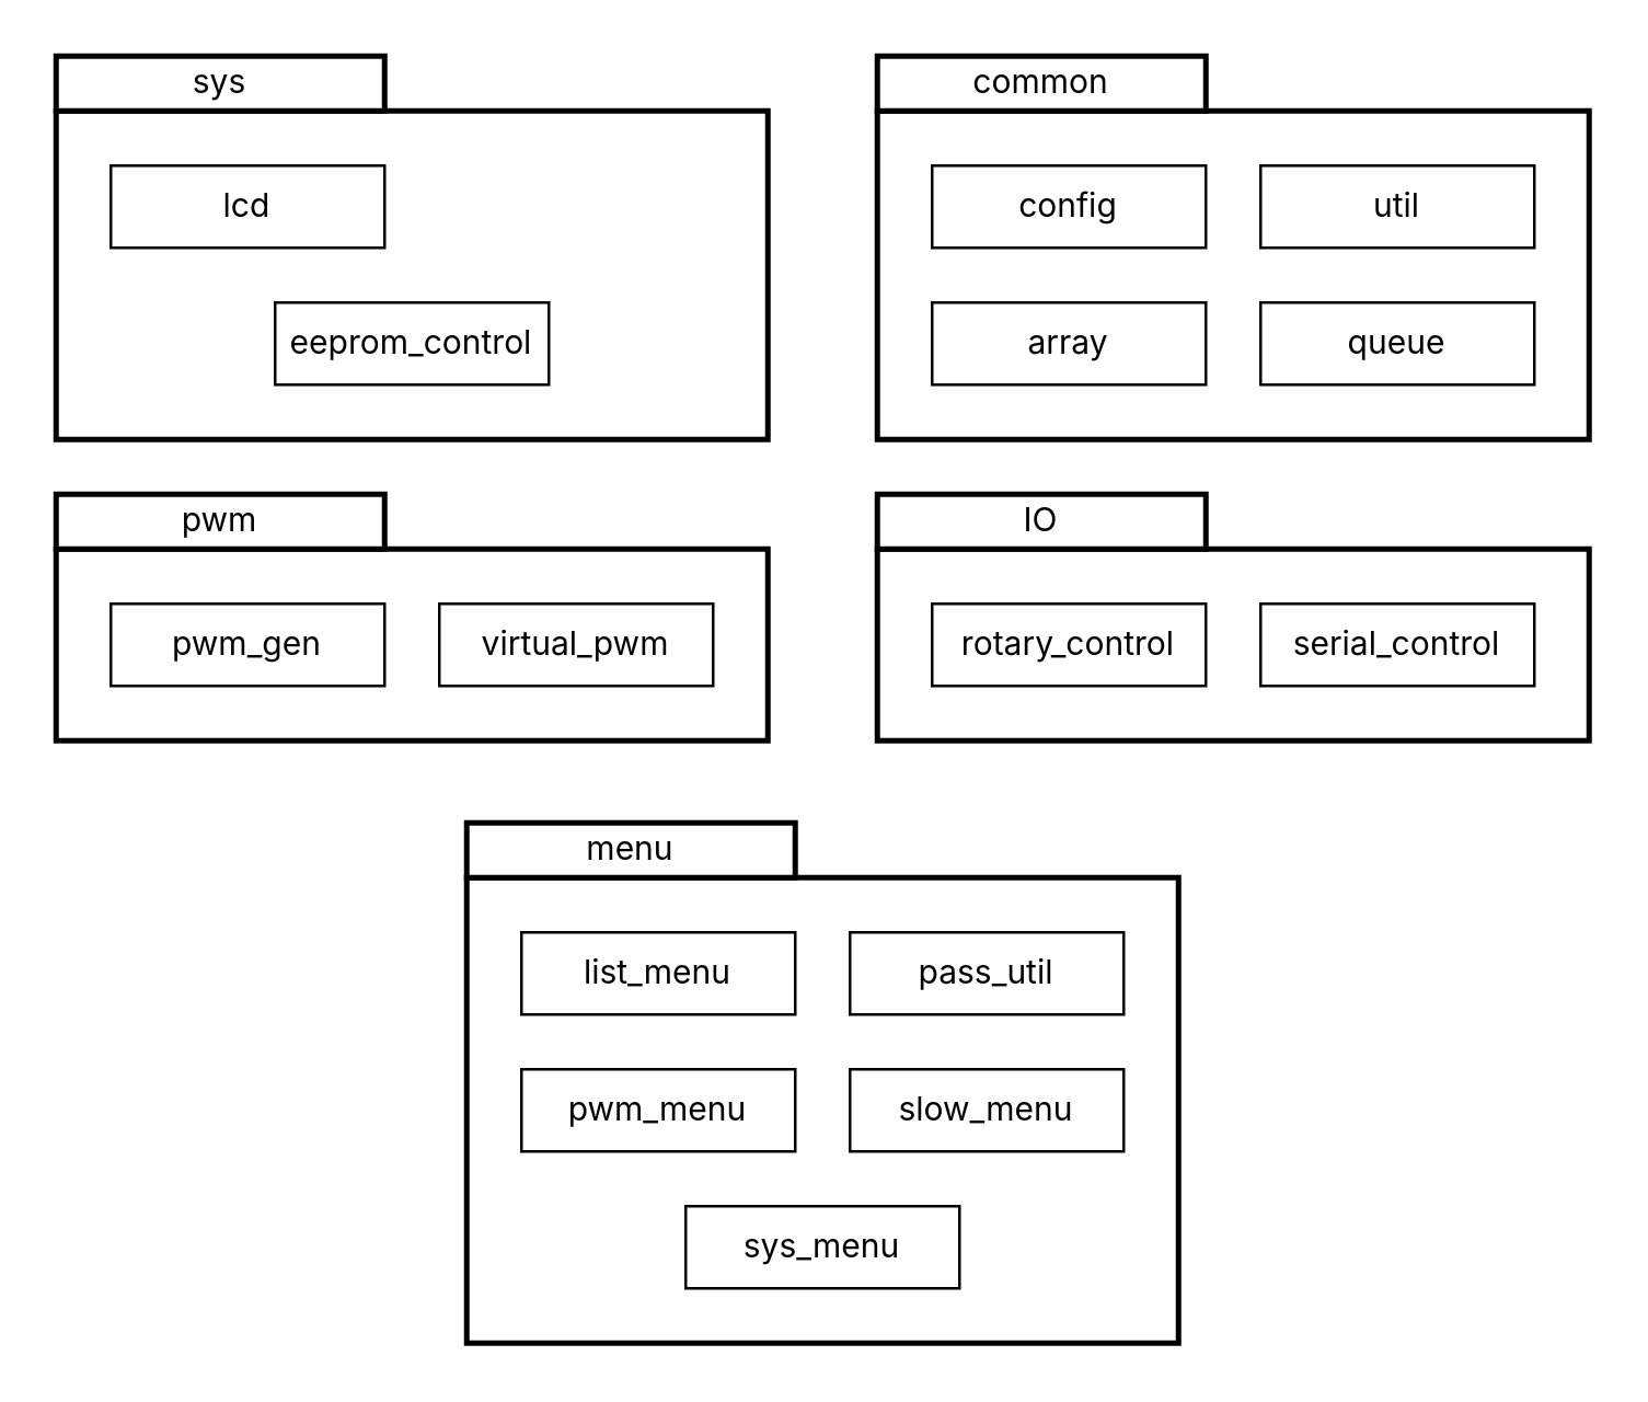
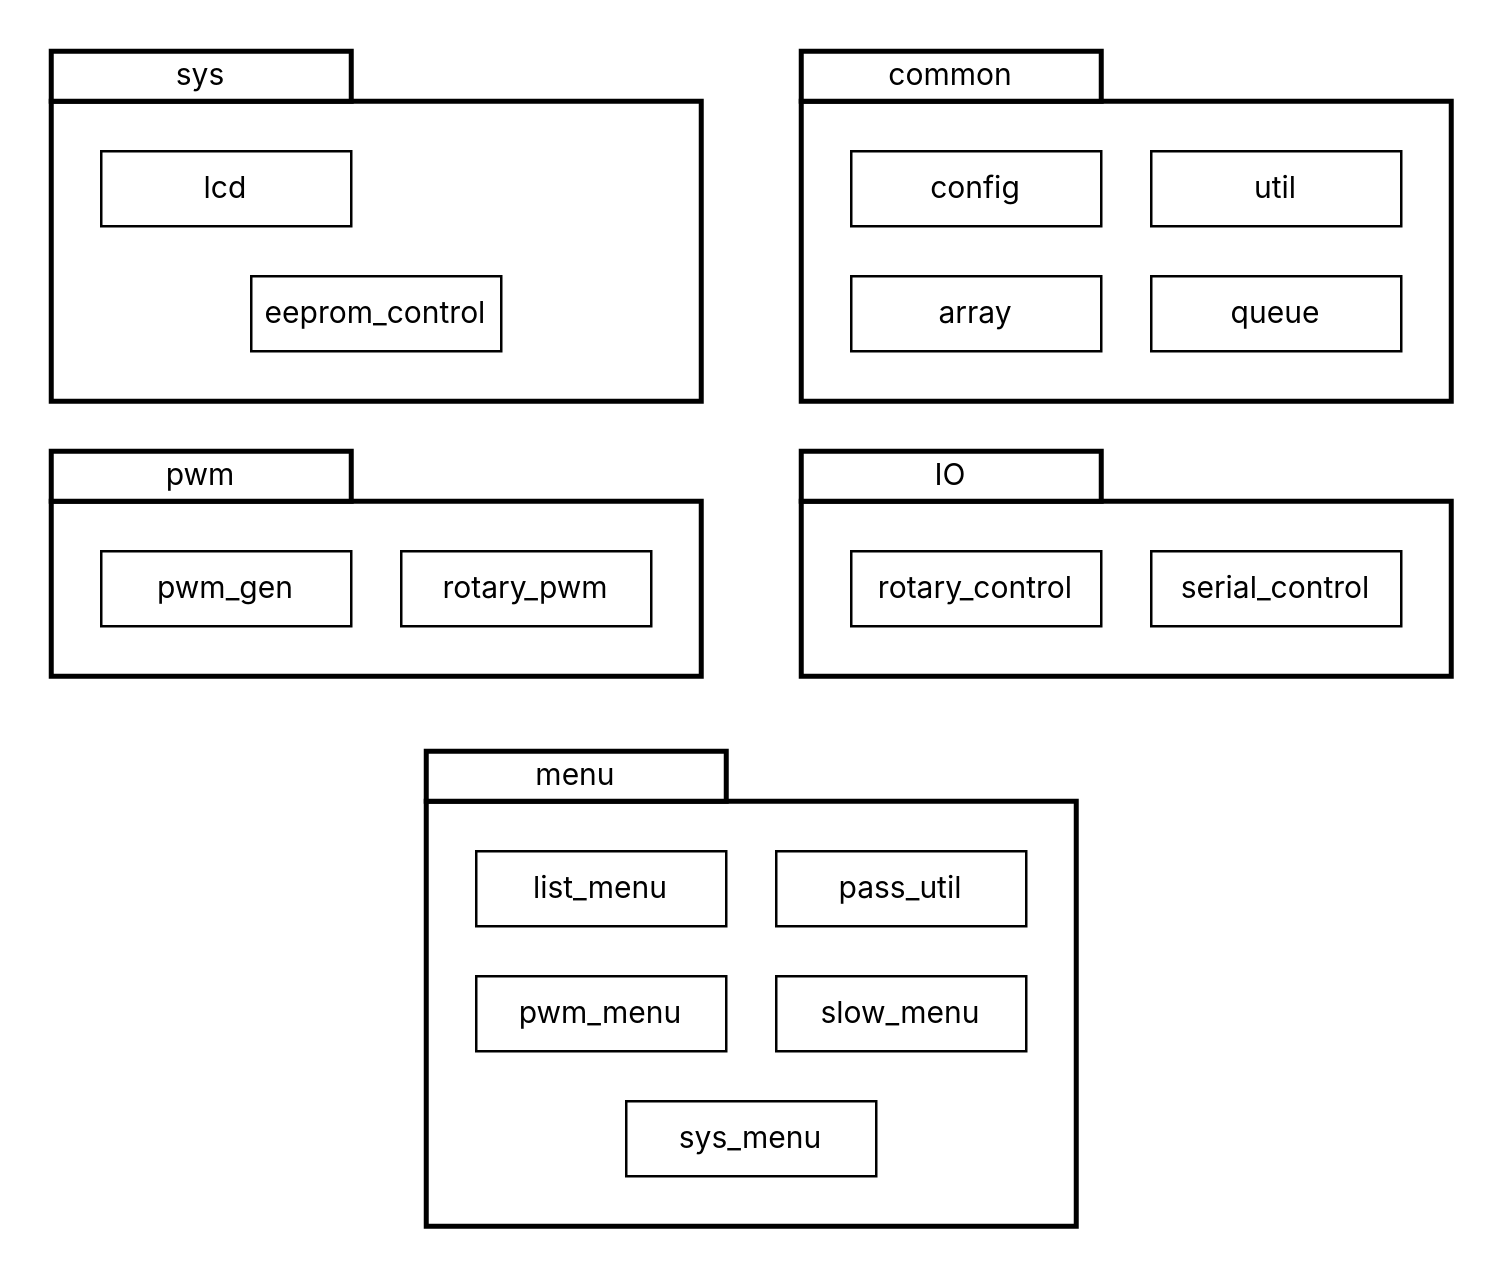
- <mxCell id="25" value="&lt;font face=&quot;Inter&quot;&gt;virtual_pwm&lt;/font&gt;" style="rounded=0;whiteSpace=wrap;html=1;strokeWidth=1;" vertex="1" parent="1"><mxGeometry x="160" y="220" width="100" height="30" as="geometry" /></mxCell>
+ <mxCell id="25" value="&lt;font face=&quot;Inter&quot;&gt;rotary_pwm&lt;/font&gt;" style="rounded=0;whiteSpace=wrap;html=1;strokeWidth=1;" vertex="1" parent="1"><mxGeometry x="160" y="220" width="100" height="30" as="geometry" /></mxCell>
